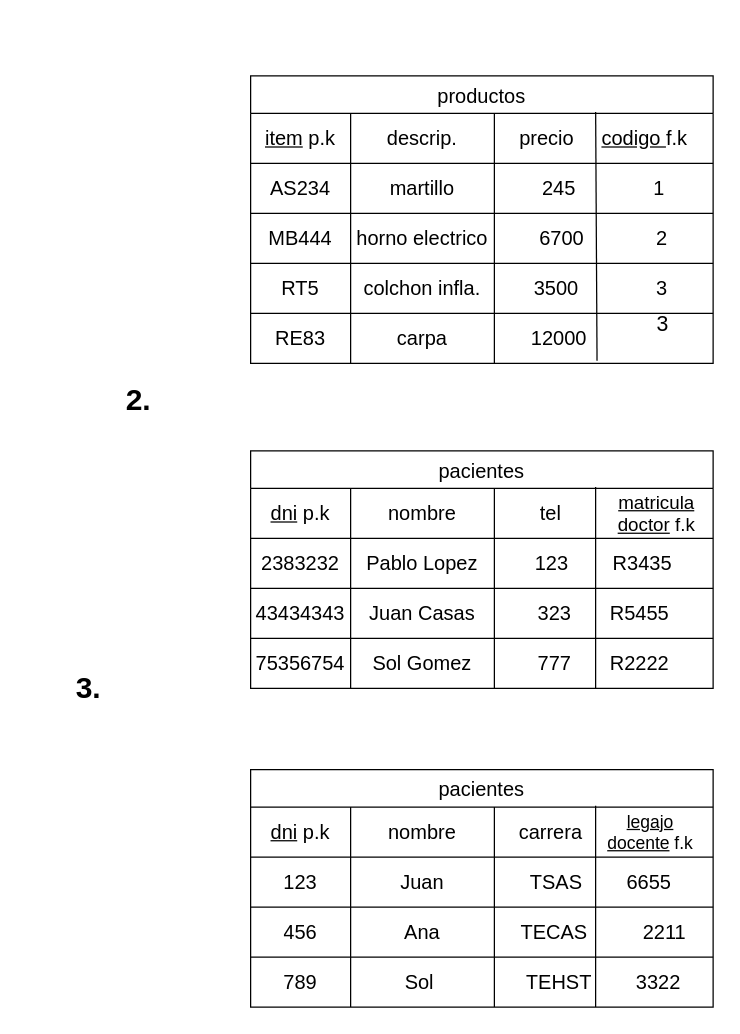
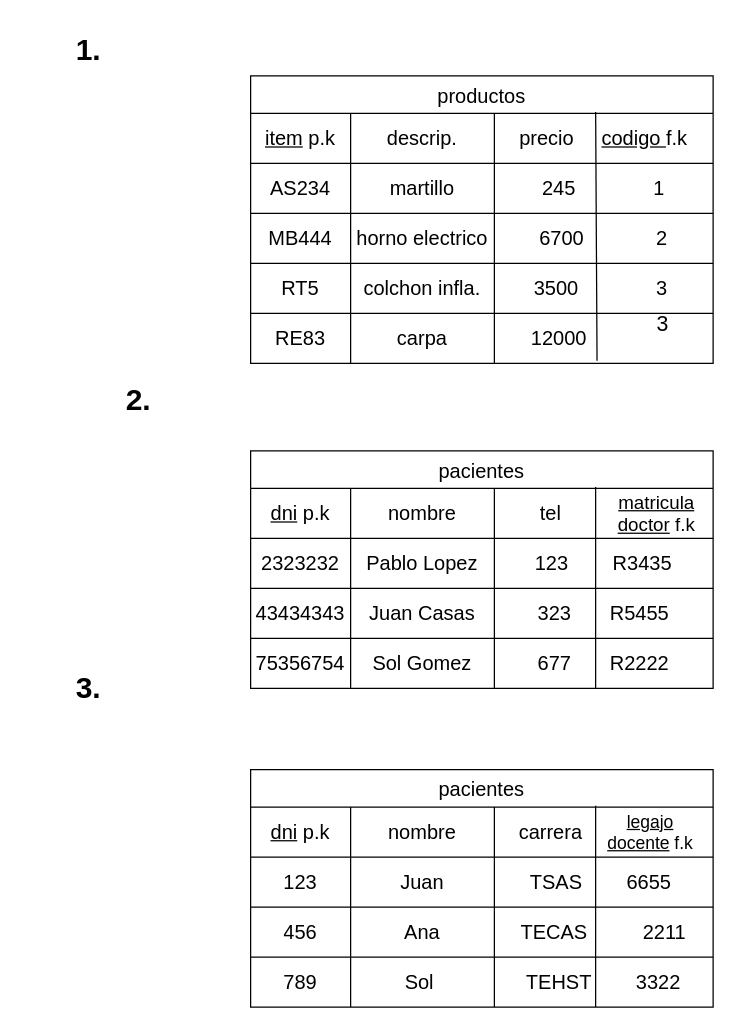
+ <mxCell id="2" value="1." style="text;strokeColor=none;fillColor=none;html=1;fontSize=24;fontStyle=1;verticalAlign=middle;align=center;" parent="1" vertex="1"><mxGeometry y="20" width="100" height="40" as="geometry" x="20" /></mxCell>
- <mxCell id="33" value="2383232" style="shape=partialRectangle;html=1;whiteSpace=wrap;connectable=0;strokeColor=inherit;overflow=hidden;fillColor=none;top=0;left=0;bottom=0;right=0;pointerEvents=1;fontSize=16;" parent="32" vertex="1"><mxGeometry width="80" height="40" as="geometry"><mxRectangle width="80" height="40" as="alternateBounds" /></mxGeometry></mxCell>
+ <mxCell id="33" value="2323232" style="shape=partialRectangle;html=1;whiteSpace=wrap;connectable=0;strokeColor=inherit;overflow=hidden;fillColor=none;top=0;left=0;bottom=0;right=0;pointerEvents=1;fontSize=16;" parent="32" vertex="1"><mxGeometry width="80" height="40" as="geometry"><mxRectangle width="80" height="40" as="alternateBounds" /></mxGeometry></mxCell>
- <mxCell id="43" value="777&amp;nbsp; &amp;nbsp; &amp;nbsp; &amp;nbsp;R2222" style="shape=partialRectangle;html=1;whiteSpace=wrap;connectable=0;strokeColor=inherit;overflow=hidden;fillColor=none;top=0;left=0;bottom=0;right=0;pointerEvents=1;fontSize=16;" parent="40" vertex="1"><mxGeometry x="195" width="175" height="40" as="geometry"><mxRectangle width="175" height="40" as="alternateBounds" /></mxGeometry></mxCell>
+ <mxCell id="43" value="677&amp;nbsp; &amp;nbsp; &amp;nbsp; &amp;nbsp;R2222" style="shape=partialRectangle;html=1;whiteSpace=wrap;connectable=0;strokeColor=inherit;overflow=hidden;fillColor=none;top=0;left=0;bottom=0;right=0;pointerEvents=1;fontSize=16;" parent="40" vertex="1"><mxGeometry x="195" width="175" height="40" as="geometry"><mxRectangle width="175" height="40" as="alternateBounds" /></mxGeometry></mxCell>
